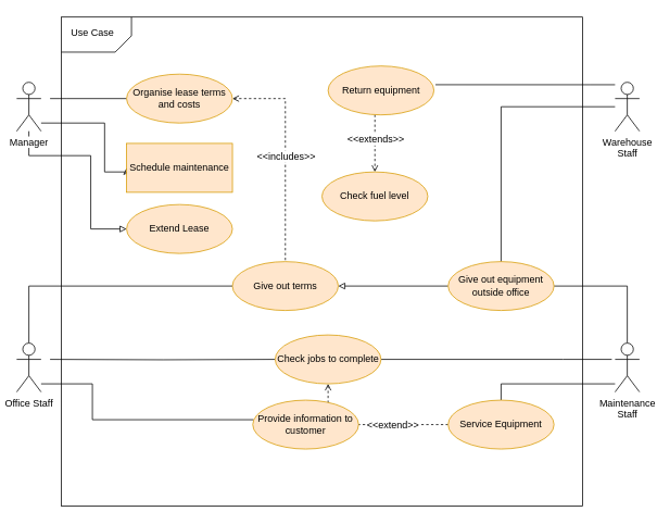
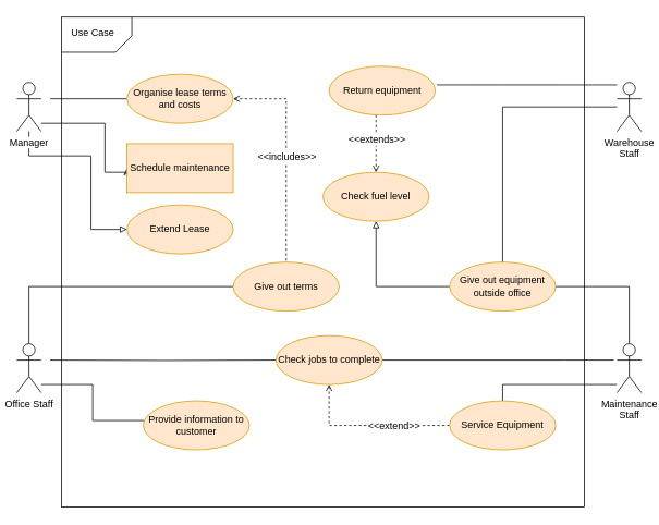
- <mxCell id="25" style="edgeStyle=orthogonalEdgeStyle;rounded=0;orthogonalLoop=1;jettySize=auto;html=1;exitX=0;exitY=0.5;exitDx=0;exitDy=0;entryX=1;entryY=0.5;entryDx=0;entryDy=0;endArrow=block;endFill=0;" edge="1" parent="1" source="26" target="24"><mxGeometry relative="1" as="geometry" /></mxCell>
+ <mxCell id="25" style="edgeStyle=orthogonalEdgeStyle;rounded=0;orthogonalLoop=1;jettySize=auto;html=1;exitX=0;exitY=0.5;exitDx=0;exitDy=0;endArrow=block;endFill=0;" edge="1" parent="1" source="26" target="30"><mxGeometry relative="1" as="geometry" /></mxCell>
- <mxCell id="34" value="Provide information to customer" style="ellipse;whiteSpace=wrap;html=1;fillColor=#ffe6cc;strokeColor=#d79b00;" parent="1" vertex="1"><mxGeometry x="310" y="490" width="130" height="60" as="geometry" /></mxCell>
+ <mxCell id="34" value="Provide information to customer" style="ellipse;whiteSpace=wrap;html=1;fillColor=#ffe6cc;strokeColor=#d79b00;" parent="1" vertex="1"><mxGeometry x="175" y="490" width="130" height="60" as="geometry" /></mxCell>
